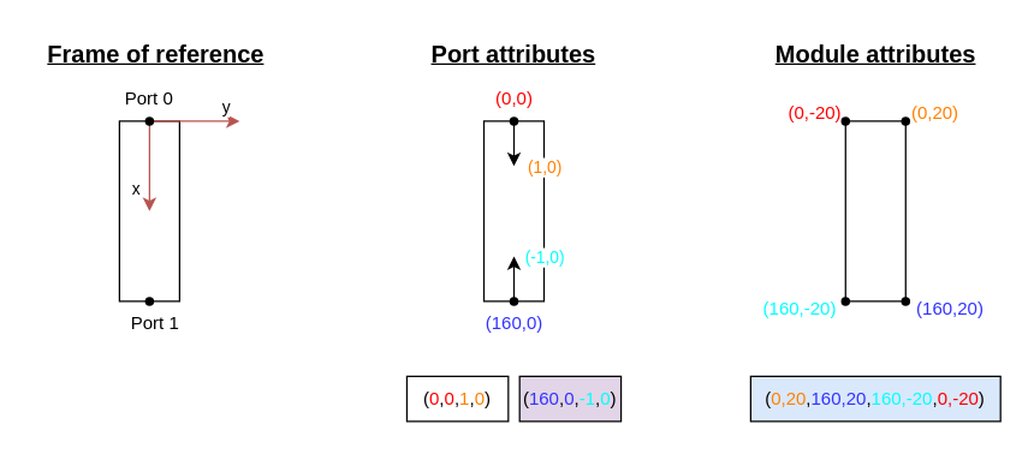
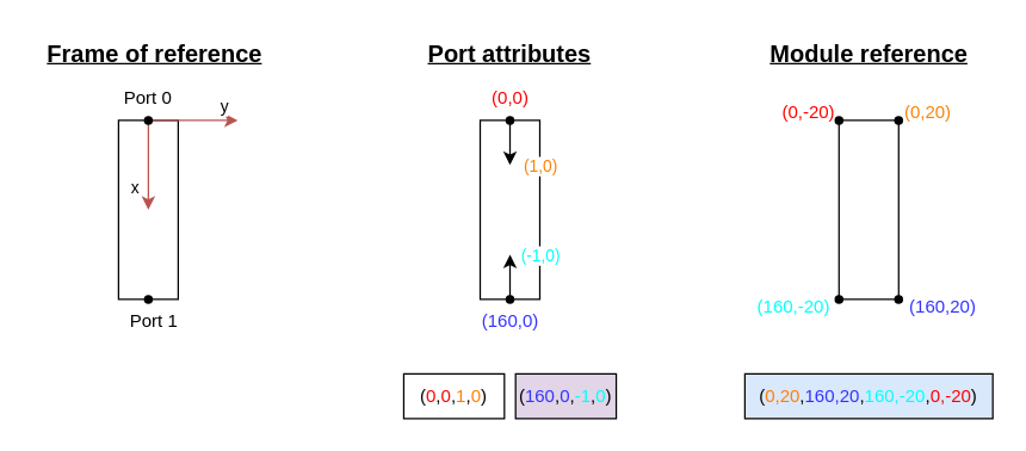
- <mxCell id="23" value="&lt;font style=&quot;font-size: 16px;&quot;&gt;&lt;u&gt;&lt;b&gt;Module attributes&lt;/b&gt;&lt;/u&gt;&lt;/font&gt;" style="text;html=1;align=center;verticalAlign=middle;whiteSpace=wrap;rounded=0;" vertex="1" parent="1"><mxGeometry x="499.62" y="20" width="165" height="30" as="geometry" /></mxCell>
+ <mxCell id="23" value="&lt;font style=&quot;font-size: 16px;&quot;&gt;&lt;u&gt;&lt;b&gt;Module reference&lt;/b&gt;&lt;/u&gt;&lt;/font&gt;" style="text;html=1;align=center;verticalAlign=middle;whiteSpace=wrap;rounded=0;" vertex="1" parent="1"><mxGeometry x="499.62" y="20" width="165" height="30" as="geometry" /></mxCell>
